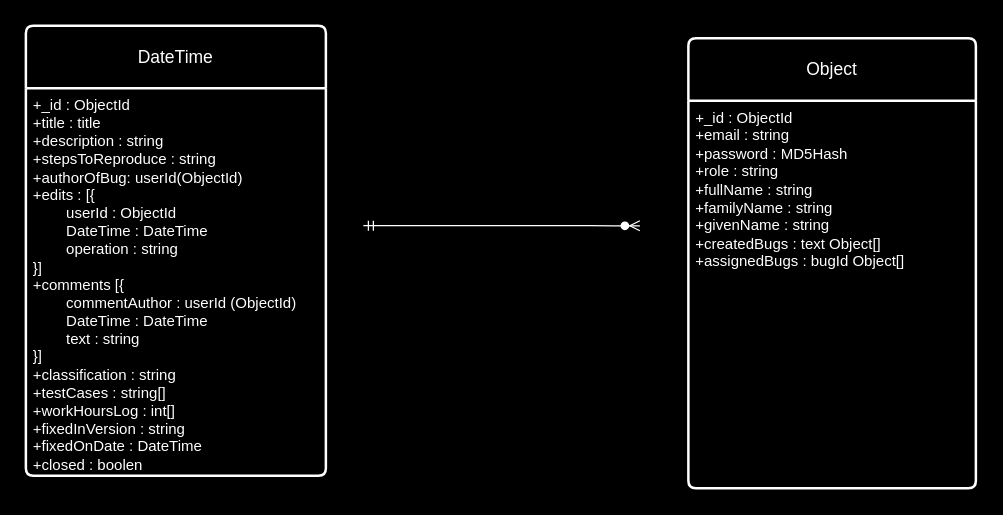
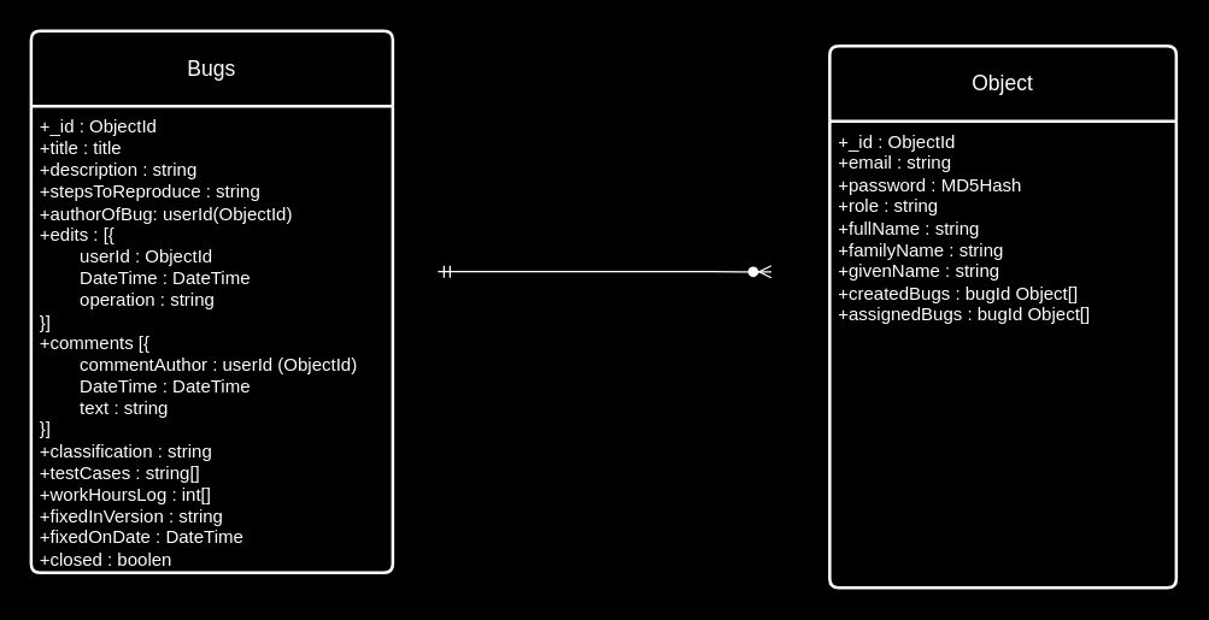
- <mxCell id="3" value="&lt;font style=&quot;color: rgb(255, 255, 255);&quot;&gt;DateTime&lt;/font&gt;" style="swimlane;childLayout=stackLayout;horizontal=1;startSize=50;horizontalStack=0;rounded=1;fontSize=14;fontStyle=0;strokeWidth=2;resizeParent=0;resizeLast=1;shadow=0;dashed=0;align=center;arcSize=4;whiteSpace=wrap;html=1;strokeColor=#FFFFFF;fillColor=#000000;" parent="1" vertex="1"><mxGeometry x="20" y="20" width="240" height="360" as="geometry" /></mxCell>
+ <mxCell id="3" value="&lt;font style=&quot;color: rgb(255, 255, 255);&quot;&gt;Bugs&lt;/font&gt;" style="swimlane;childLayout=stackLayout;horizontal=1;startSize=50;horizontalStack=0;rounded=1;fontSize=14;fontStyle=0;strokeWidth=2;resizeParent=0;resizeLast=1;shadow=0;dashed=0;align=center;arcSize=4;whiteSpace=wrap;html=1;strokeColor=#FFFFFF;fillColor=#000000;" parent="1" vertex="1"><mxGeometry x="20" y="20" width="240" height="360" as="geometry" /></mxCell>
- <mxCell id="6" value="&lt;font style=&quot;color: rgb(255, 255, 255);&quot;&gt;+_id : ObjectId&lt;br&gt;+email : string&lt;br&gt;+password : MD5Hash&lt;/font&gt;&lt;div&gt;&lt;font style=&quot;color: rgb(255, 255, 255);&quot;&gt;+role : string&lt;/font&gt;&lt;/div&gt;&lt;div&gt;&lt;font style=&quot;color: rgb(255, 255, 255);&quot;&gt;+fullName : string&lt;/font&gt;&lt;/div&gt;&lt;div&gt;&lt;font style=&quot;color: rgb(255, 255, 255);&quot;&gt;+familyName : string&lt;/font&gt;&lt;/div&gt;&lt;div&gt;&lt;font style=&quot;color: rgb(255, 255, 255);&quot;&gt;+givenName : string&lt;/font&gt;&lt;/div&gt;&lt;div&gt;&lt;font style=&quot;color: rgb(255, 255, 255);&quot;&gt;+createdBugs : text Object[]&lt;/font&gt;&lt;/div&gt;&lt;div&gt;&lt;font style=&quot;color: rgb(255, 255, 255);&quot;&gt;+assignedBugs : bugId Object[]&lt;/font&gt;&lt;/div&gt;&lt;div&gt;&lt;br&gt;&lt;/div&gt;&lt;div&gt;&lt;br&gt;&lt;/div&gt;" style="align=left;strokeColor=none;fillColor=none;spacingLeft=4;fontSize=12;verticalAlign=top;resizable=0;rotatable=0;part=1;html=1;" parent="5" vertex="1"><mxGeometry y="50" width="230" height="310" as="geometry" /></mxCell>
+ <mxCell id="6" value="&lt;font style=&quot;color: rgb(255, 255, 255);&quot;&gt;+_id : ObjectId&lt;br&gt;+email : string&lt;br&gt;+password : MD5Hash&lt;/font&gt;&lt;div&gt;&lt;font style=&quot;color: rgb(255, 255, 255);&quot;&gt;+role : string&lt;/font&gt;&lt;/div&gt;&lt;div&gt;&lt;font style=&quot;color: rgb(255, 255, 255);&quot;&gt;+fullName : string&lt;/font&gt;&lt;/div&gt;&lt;div&gt;&lt;font style=&quot;color: rgb(255, 255, 255);&quot;&gt;+familyName : string&lt;/font&gt;&lt;/div&gt;&lt;div&gt;&lt;font style=&quot;color: rgb(255, 255, 255);&quot;&gt;+givenName : string&lt;/font&gt;&lt;/div&gt;&lt;div&gt;&lt;font style=&quot;color: rgb(255, 255, 255);&quot;&gt;+createdBugs : bugId Object[]&lt;/font&gt;&lt;/div&gt;&lt;div&gt;&lt;font style=&quot;color: rgb(255, 255, 255);&quot;&gt;+assignedBugs : bugId Object[]&lt;/font&gt;&lt;/div&gt;&lt;div&gt;&lt;br&gt;&lt;/div&gt;&lt;div&gt;&lt;br&gt;&lt;/div&gt;" style="align=left;strokeColor=none;fillColor=none;spacingLeft=4;fontSize=12;verticalAlign=top;resizable=0;rotatable=0;part=1;html=1;" parent="5" vertex="1"><mxGeometry y="50" width="230" height="310" as="geometry" /></mxCell>
